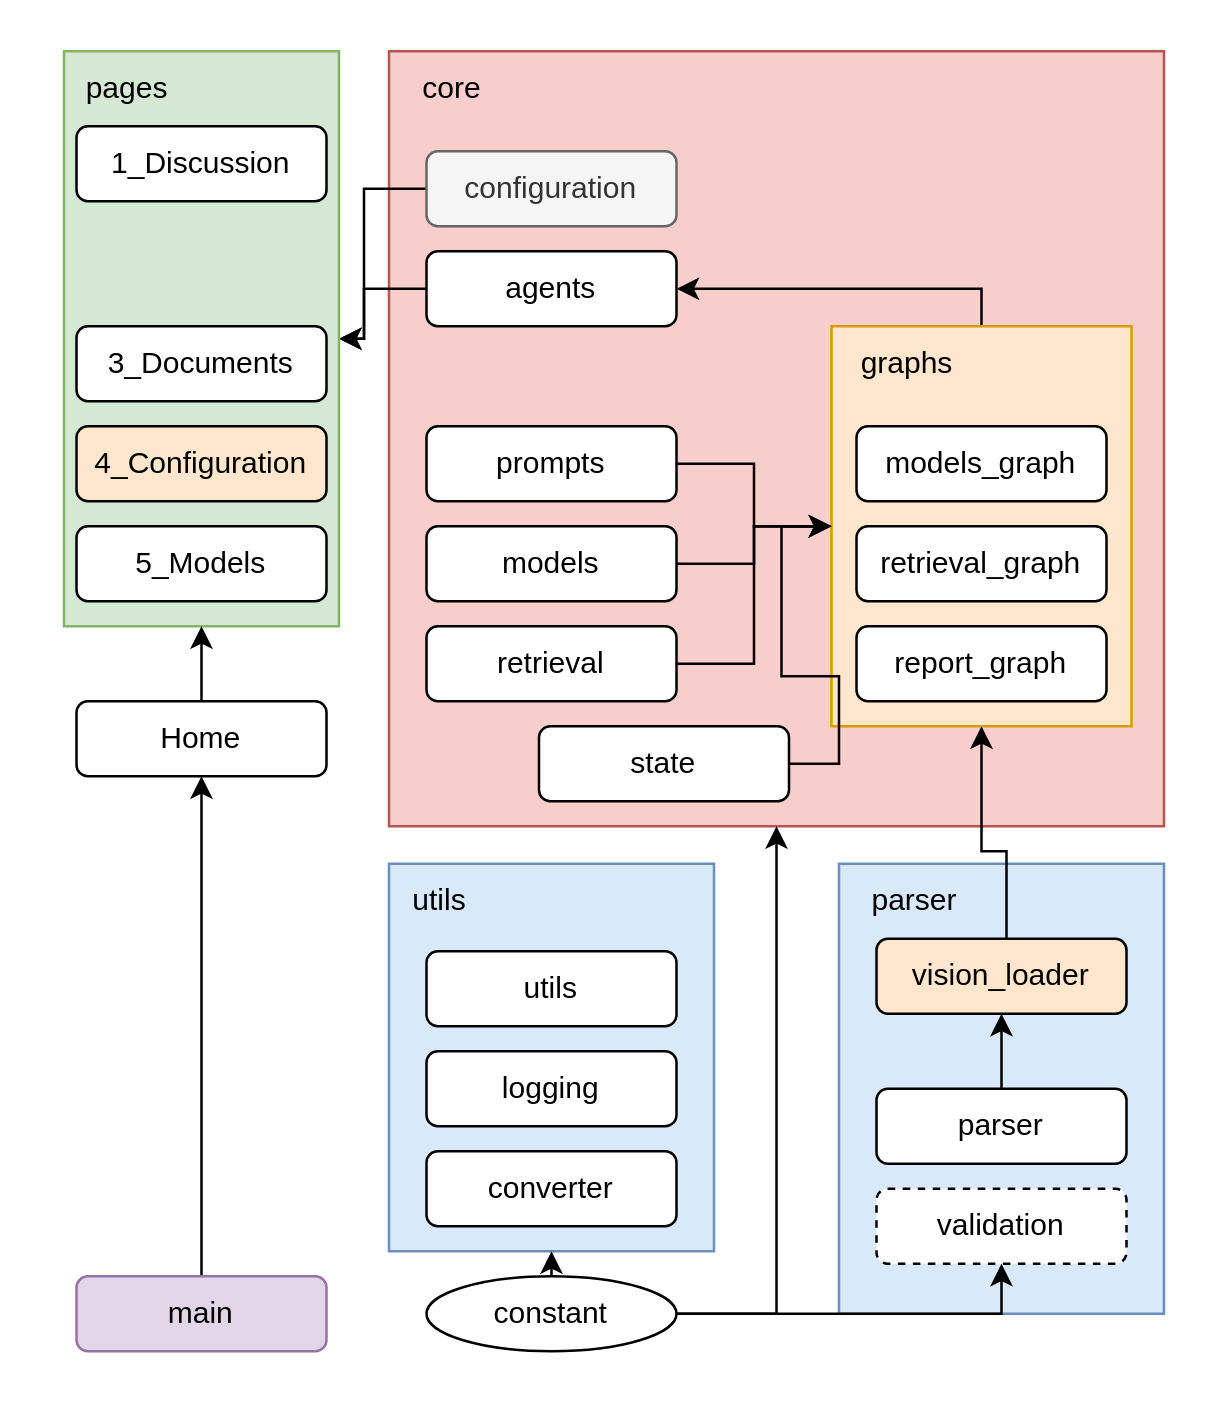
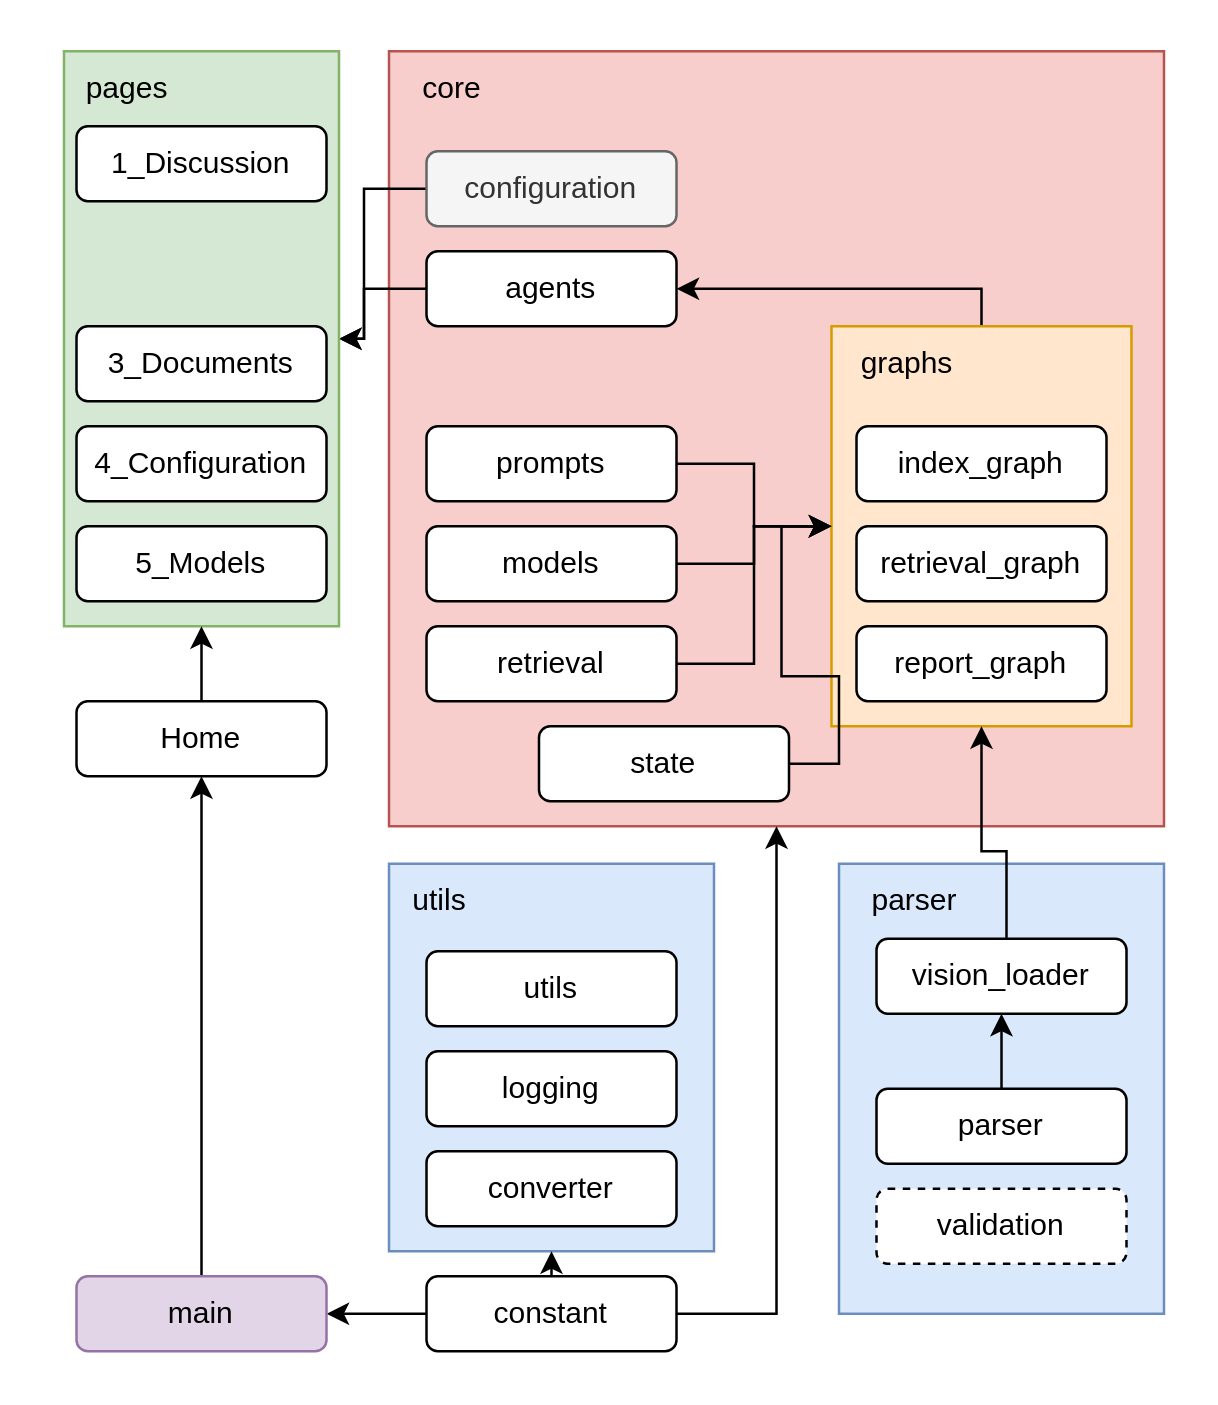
- <mxCell id="41" value="4_Configuration" style="rounded=1;whiteSpace=wrap;html=1;fillColor=#ffe6cc;" vertex="1" parent="1"><mxGeometry x="30" y="170" width="100" height="30" as="geometry" /></mxCell>
+ <mxCell id="41" value="4_Configuration" style="rounded=1;whiteSpace=wrap;html=1;" vertex="1" parent="1"><mxGeometry x="30" y="170" width="100" height="30" as="geometry" /></mxCell>
- <mxCell id="7" value="models_graph" style="rounded=1;whiteSpace=wrap;html=1;" vertex="1" parent="1"><mxGeometry x="342" y="170" width="100" height="30" as="geometry" /></mxCell>
+ <mxCell id="7" value="index_graph" style="rounded=1;whiteSpace=wrap;html=1;" vertex="1" parent="1"><mxGeometry x="342" y="170" width="100" height="30" as="geometry" /></mxCell>
- <mxCell id="23" value="vision_loader" style="rounded=1;whiteSpace=wrap;html=1;fillColor=#ffe6cc;" vertex="1" parent="1"><mxGeometry x="350" y="375" width="100" height="30" as="geometry" /></mxCell>
+ <mxCell id="23" value="vision_loader" style="rounded=1;whiteSpace=wrap;html=1;" vertex="1" parent="1"><mxGeometry x="350" y="375" width="100" height="30" as="geometry" /></mxCell>
- <mxCell id="32" value="constant" style="ellipse;whiteSpace=wrap;html=1;" vertex="1" parent="1"><mxGeometry x="170" y="510" width="100" height="30" as="geometry" /></mxCell>
+ <mxCell id="32" value="constant" style="rounded=1;whiteSpace=wrap;html=1;" vertex="1" parent="1"><mxGeometry x="170" y="510" width="100" height="30" as="geometry" /></mxCell>
- <mxCell id="30" style="edgeStyle=orthogonalEdgeStyle;rounded=0;orthogonalLoop=1;jettySize=auto;html=1;" edge="1" parent="1" source="32" target="26"><mxGeometry relative="1" as="geometry" /></mxCell>
+ <mxCell id="30" style="edgeStyle=orthogonalEdgeStyle;rounded=0;orthogonalLoop=1;jettySize=auto;html=1;entryX=1;entryY=0.5;entryDx=0;entryDy=0;" edge="1" parent="1" source="32" target="44"><mxGeometry relative="1" as="geometry" /></mxCell>
